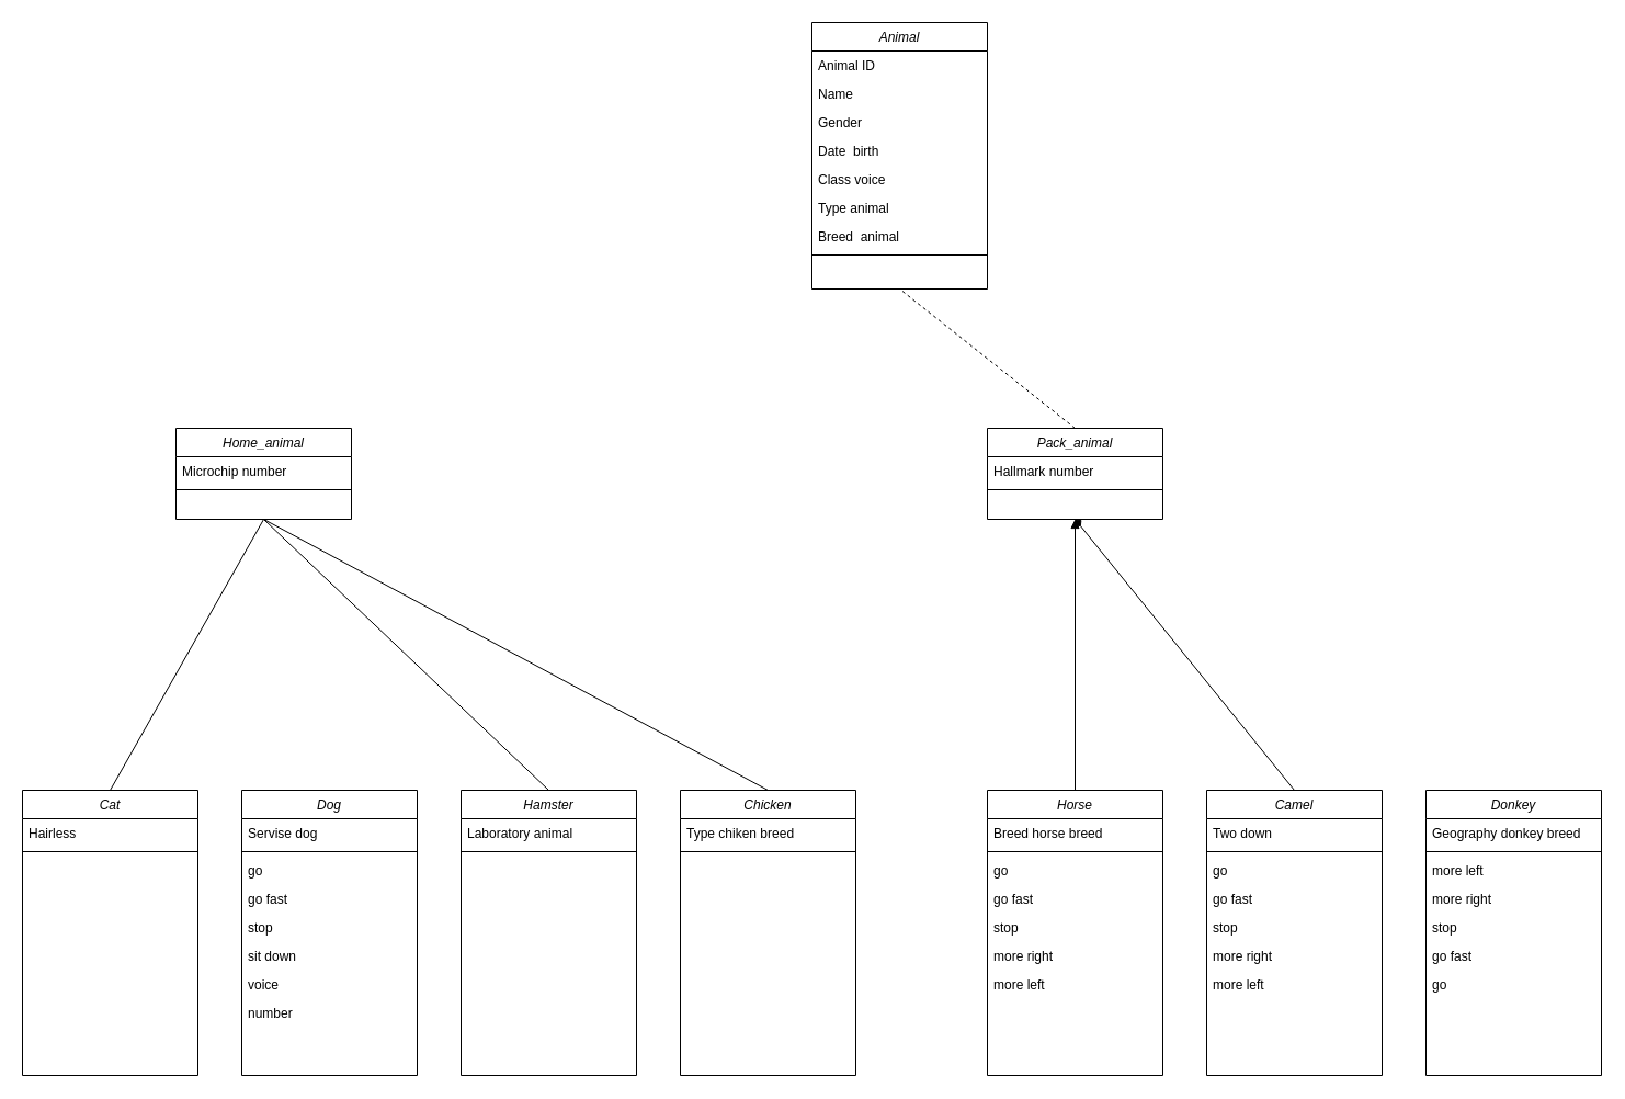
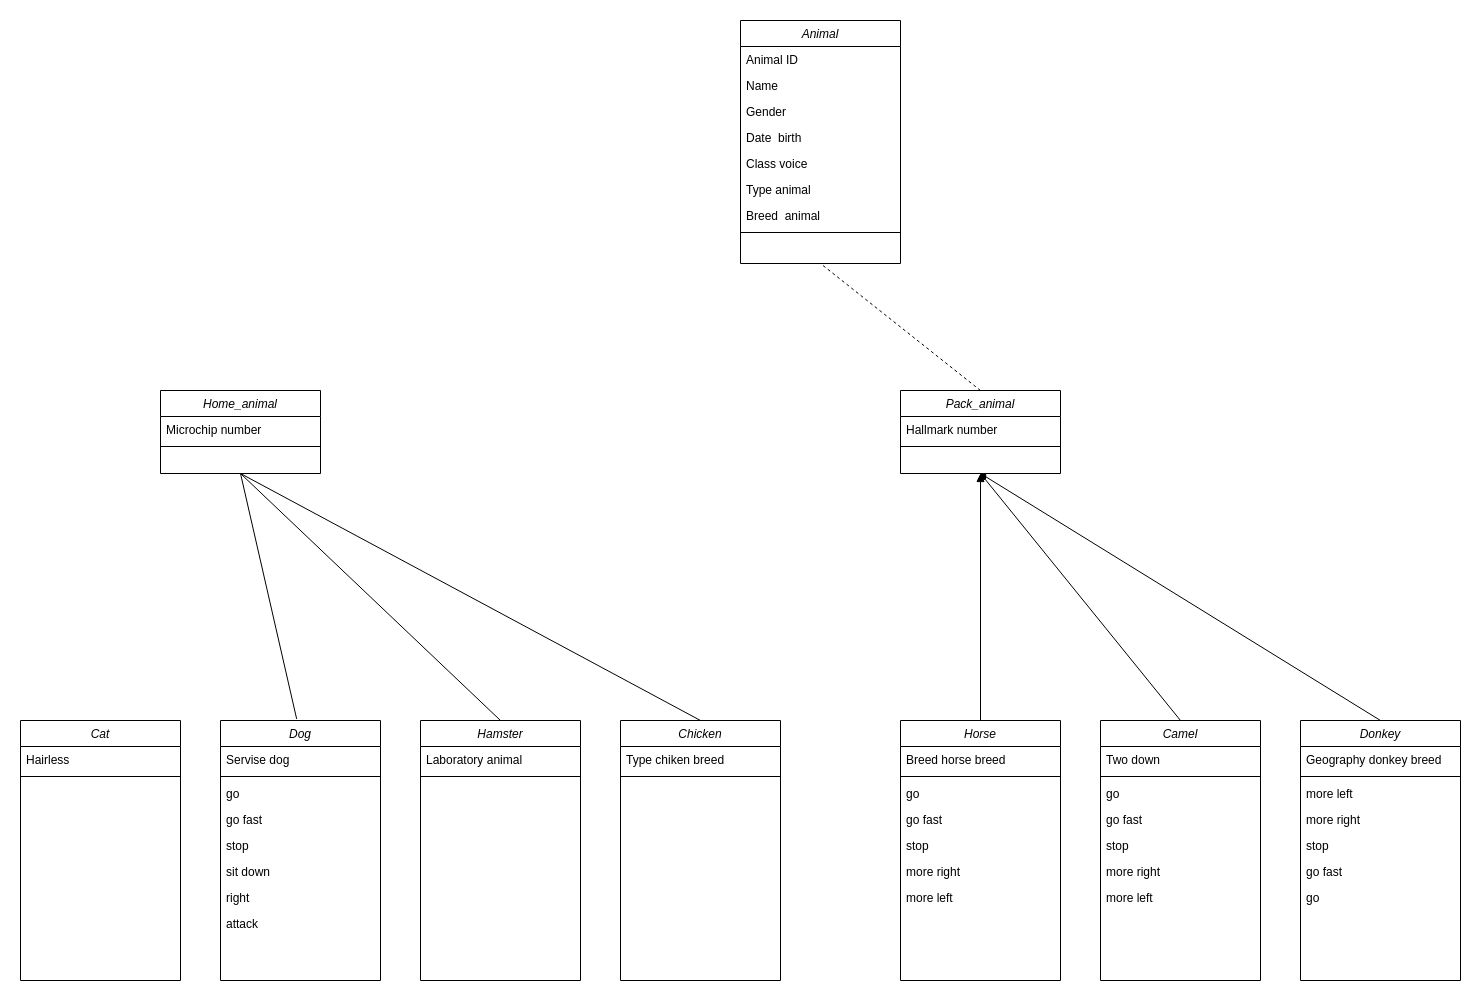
- <mxCell id="20" value="" style="endArrow=none;html=1;rounded=0;entryX=0.5;entryY=1;entryDx=0;entryDy=0;exitX=0.5;exitY=0;exitDx=0;exitDy=0;" parent="1" source="5" target="2" edge="1"><mxGeometry width="50" height="50" relative="1" as="geometry"><mxPoint x="240" y="740" as="sourcePoint" /><mxPoint x="500" y="760" as="targetPoint" /></mxGeometry></mxCell>
+ <mxCell id="66" value="" style="endArrow=none;html=1;rounded=0;entryX=0.5;entryY=1;entryDx=0;entryDy=0;exitX=0.5;exitY=0;exitDx=0;exitDy=0;" parent="1" source="58" target="23" edge="1"><mxGeometry width="50" height="50" relative="1" as="geometry"><mxPoint x="700" y="610" as="sourcePoint" /><mxPoint x="750" y="560" as="targetPoint" /></mxGeometry></mxCell>
+ <mxCell id="21" value="" style="endArrow=none;html=1;rounded=0;exitX=0.476;exitY=-0.006;exitDx=0;exitDy=0;exitPerimeter=0;entryX=0.5;entryY=1;entryDx=0;entryDy=0;" parent="1" source="8" target="2" edge="1"><mxGeometry width="50" height="50" relative="1" as="geometry"><mxPoint x="430" y="720" as="sourcePoint" /><mxPoint x="240" y="630" as="targetPoint" /></mxGeometry></mxCell>
- <mxCell id="15" value="voice" style="text;align=left;verticalAlign=top;spacingLeft=4;spacingRight=4;overflow=hidden;rotatable=0;points=[[0,0.5],[1,0.5]];portConstraint=eastwest;rounded=0;shadow=0;html=0;" parent="8" vertex="1"><mxGeometry y="164" width="160" height="26" as="geometry" /></mxCell>
+ <mxCell id="15" value="right" style="text;align=left;verticalAlign=top;spacingLeft=4;spacingRight=4;overflow=hidden;rotatable=0;points=[[0,0.5],[1,0.5]];portConstraint=eastwest;rounded=0;shadow=0;html=0;" parent="8" vertex="1"><mxGeometry y="164" width="160" height="26" as="geometry" /></mxCell>
- <mxCell id="16" value="number" style="text;align=left;verticalAlign=top;spacingLeft=4;spacingRight=4;overflow=hidden;rotatable=0;points=[[0,0.5],[1,0.5]];portConstraint=eastwest;rounded=0;shadow=0;html=0;" parent="8" vertex="1"><mxGeometry y="190" width="160" height="26" as="geometry" /></mxCell>
+ <mxCell id="16" value="attack" style="text;align=left;verticalAlign=top;spacingLeft=4;spacingRight=4;overflow=hidden;rotatable=0;points=[[0,0.5],[1,0.5]];portConstraint=eastwest;rounded=0;shadow=0;html=0;" parent="8" vertex="1"><mxGeometry y="190" width="160" height="26" as="geometry" /></mxCell>
